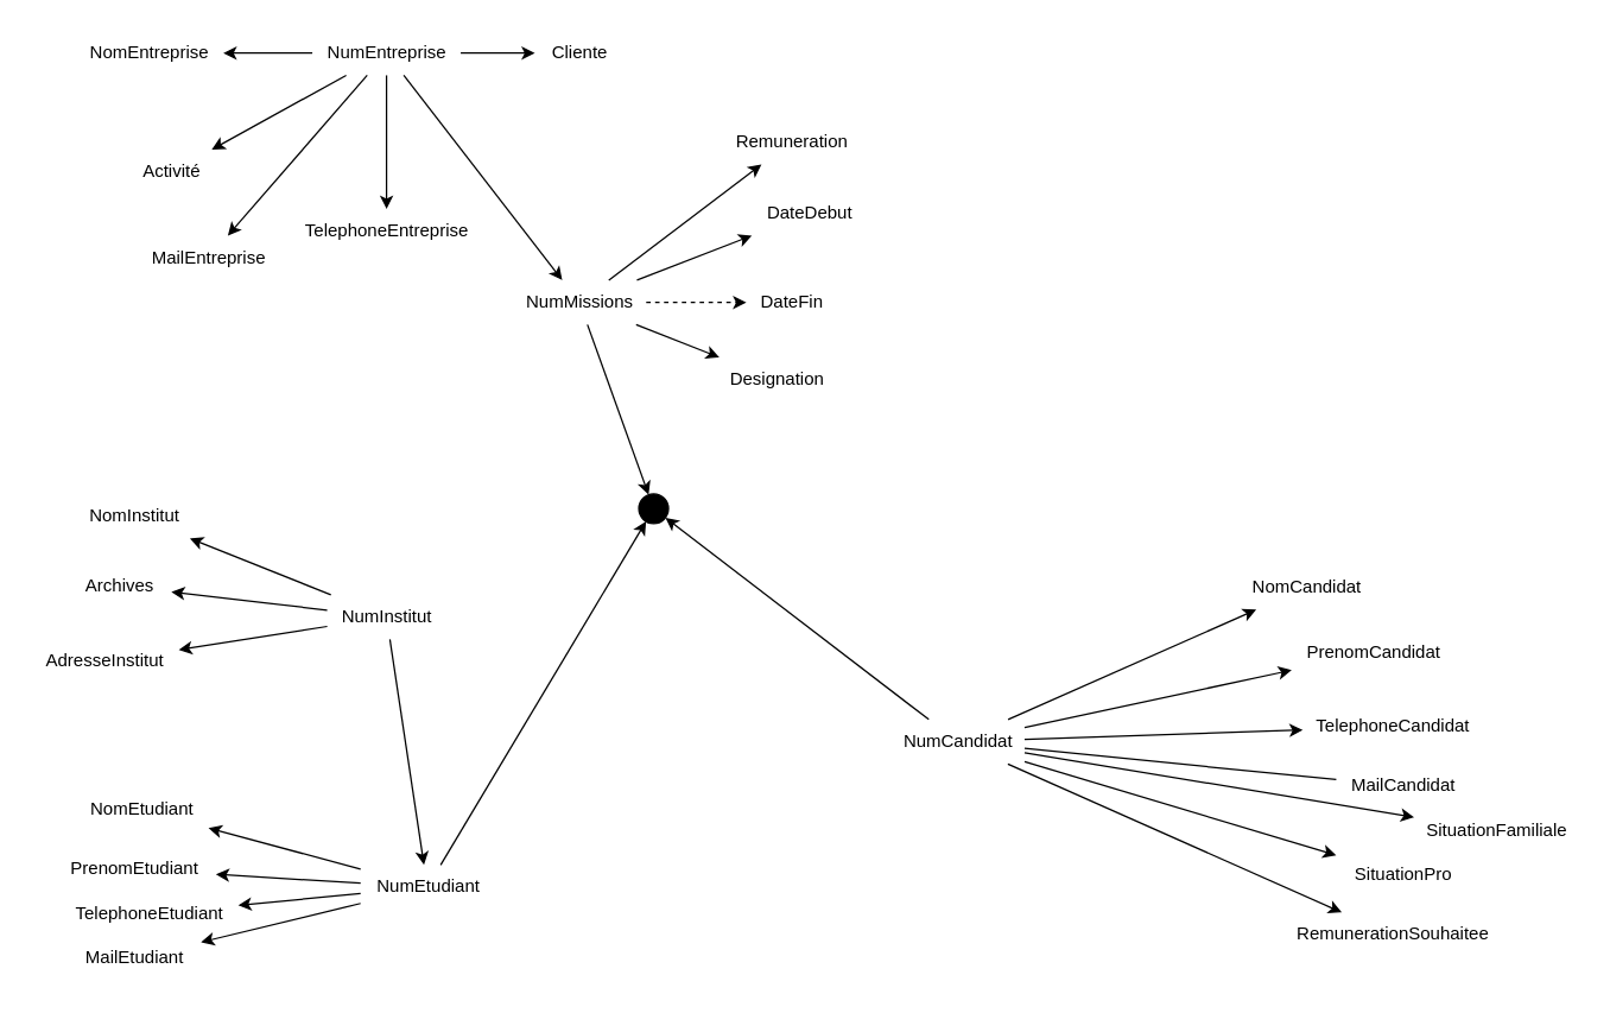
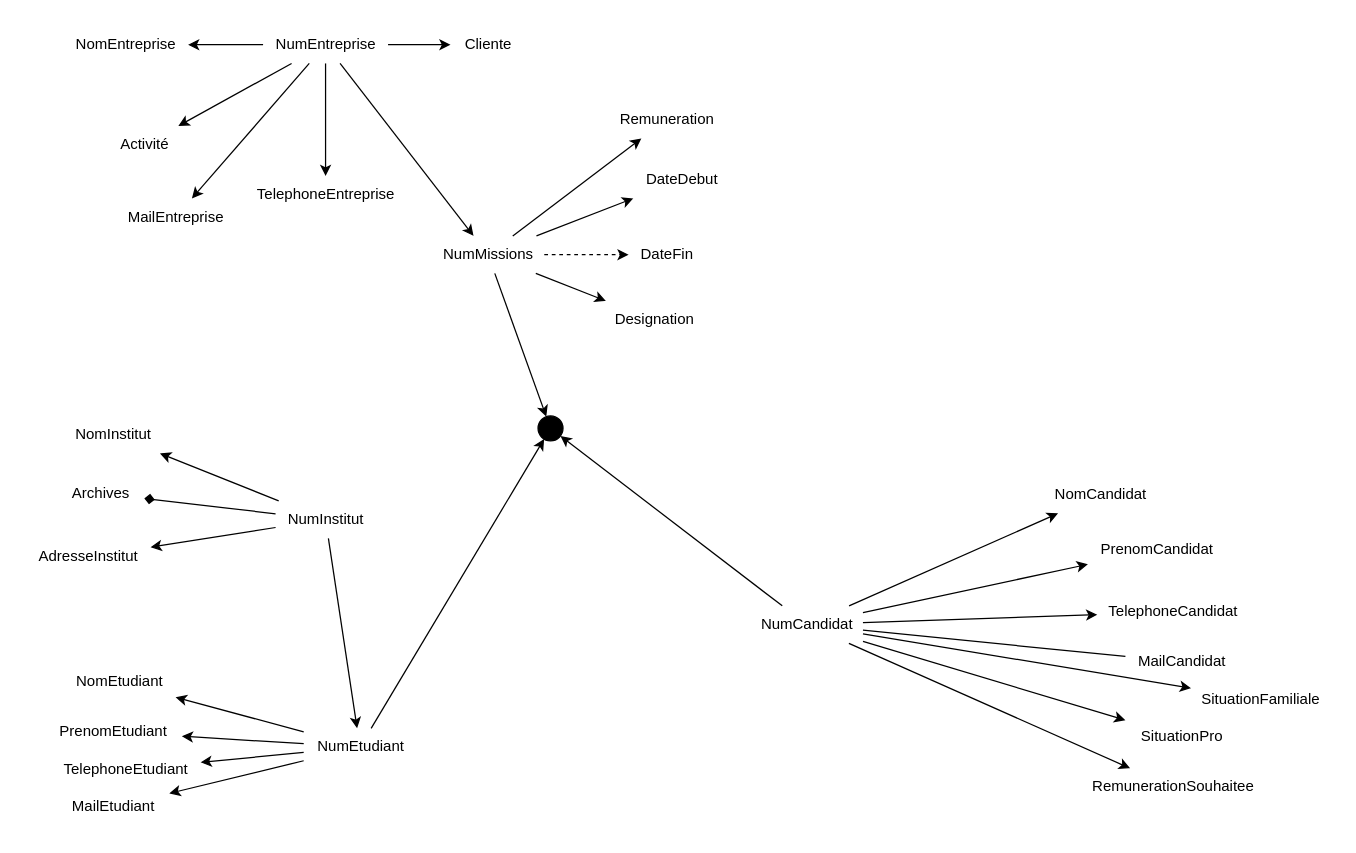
- <mxCell id="48" value="" style="endArrow=classic;html=1;rounded=0;" edge="1" parent="1" source="37" target="40"><mxGeometry width="50" height="50" relative="1" as="geometry"><mxPoint x="577.5" y="220" as="sourcePoint" /><mxPoint x="627.5" y="170" as="targetPoint" /></mxGeometry></mxCell>
+ <mxCell id="48" value="" style="endArrow=diamond;html=1;rounded=0;" edge="1" parent="1" source="37" target="40"><mxGeometry width="50" height="50" relative="1" as="geometry"><mxPoint x="577.5" y="220" as="sourcePoint" /><mxPoint x="627.5" y="170" as="targetPoint" /></mxGeometry></mxCell>
